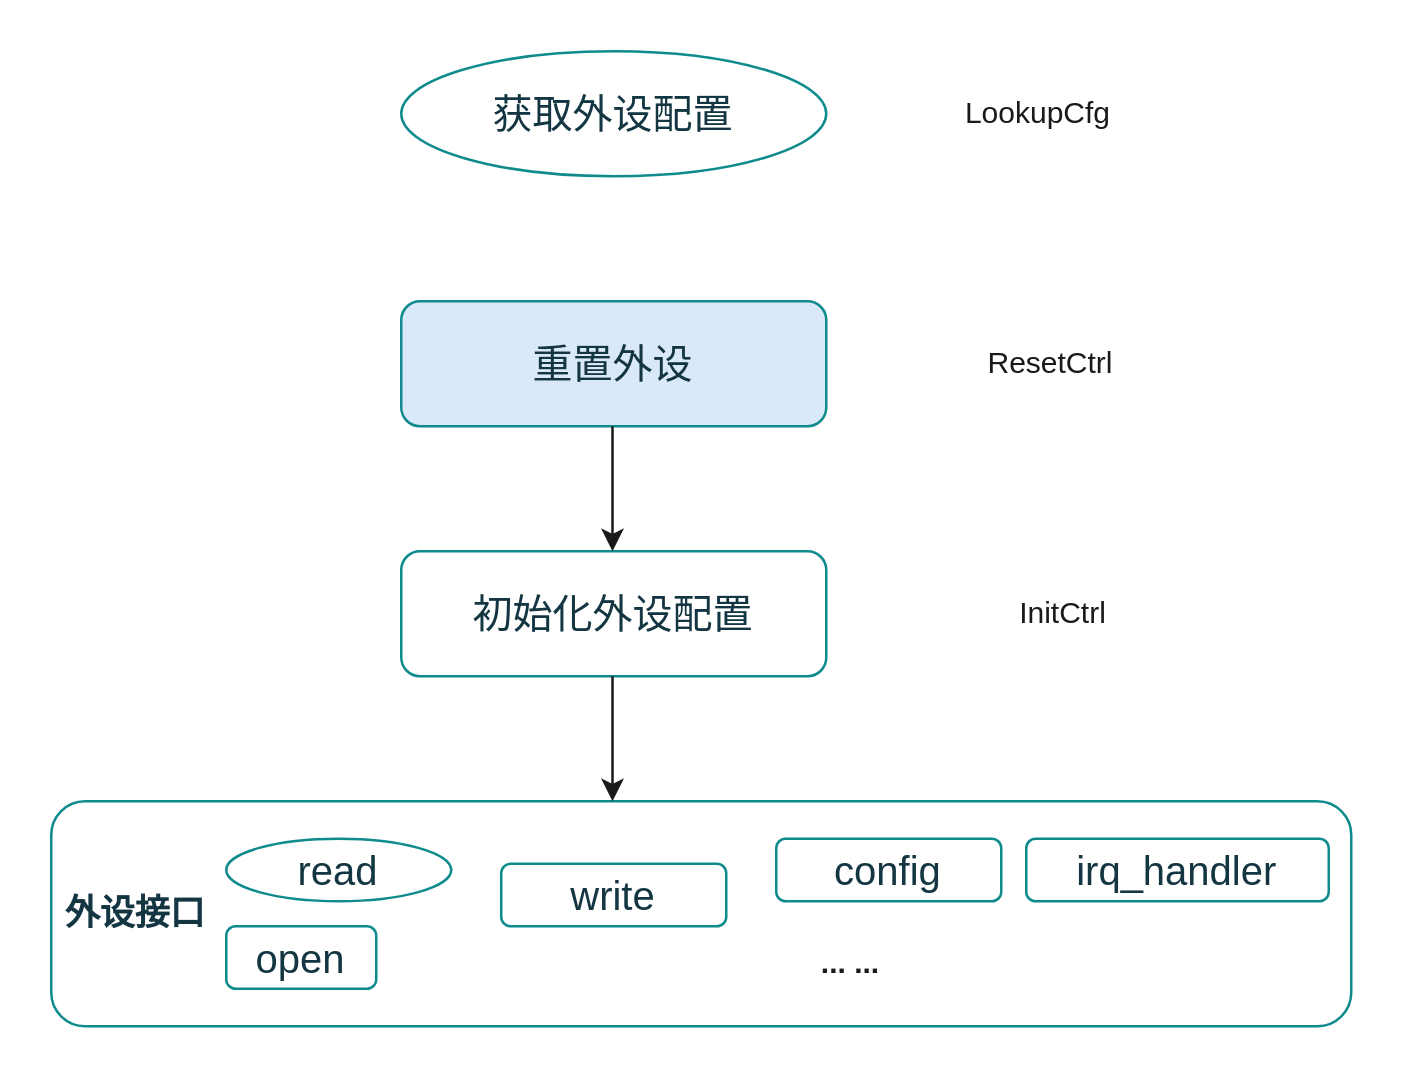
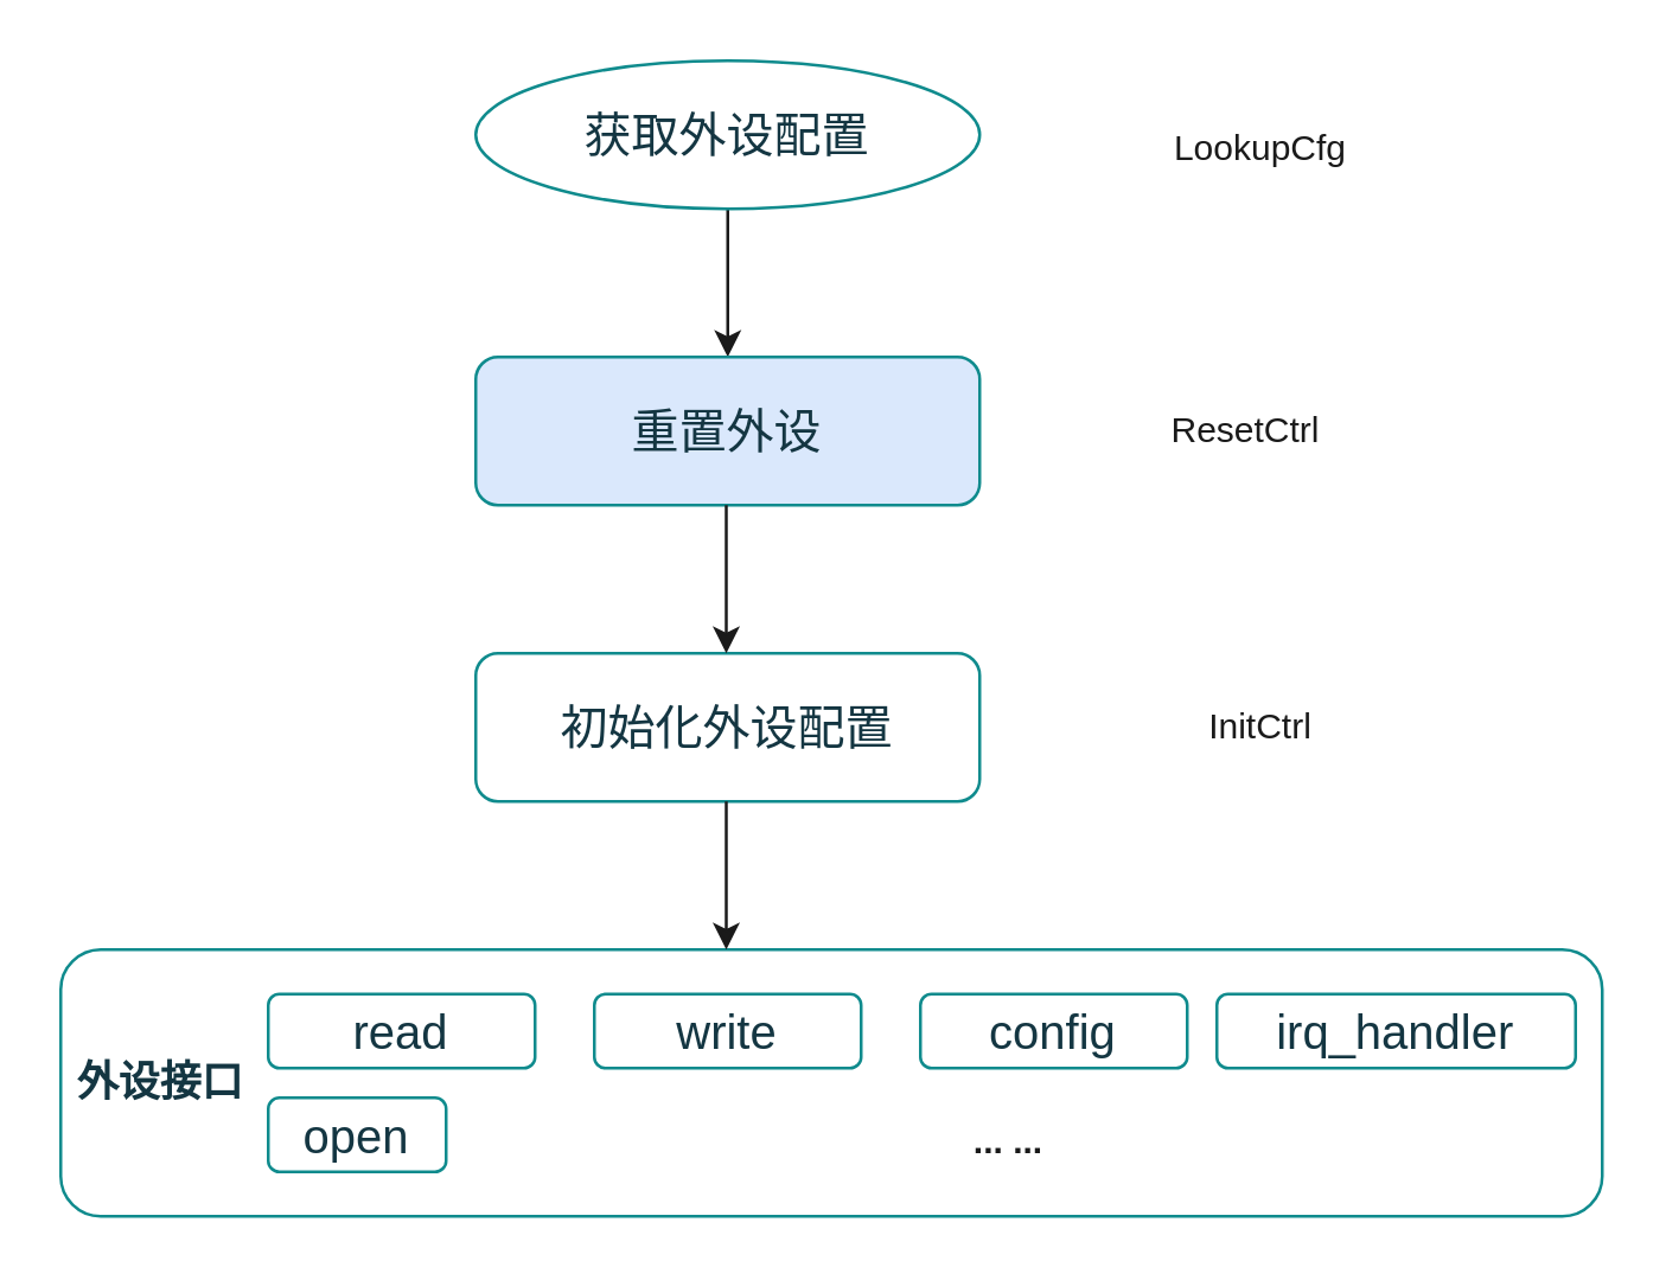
- <mxCell id="15" value="LookupCfg" style="text;html=1;strokeColor=none;fillColor=none;align=center;verticalAlign=middle;whiteSpace=wrap;rounded=0;fontColor=#1A1A1A;" vertex="1" parent="1"><mxGeometry x="350" y="35" width="130" height="20" as="geometry" /></mxCell>
+ <mxCell id="15" value="LookupCfg" style="text;html=1;strokeColor=none;fillColor=none;align=center;verticalAlign=middle;whiteSpace=wrap;rounded=0;fontColor=#1A1A1A;" vertex="1" parent="1"><mxGeometry x="360" y="40" width="130" height="20" as="geometry" /></mxCell>
+ <mxCell id="2" style="edgeStyle=orthogonalEdgeStyle;rounded=0;orthogonalLoop=1;jettySize=auto;html=1;exitX=0.5;exitY=1;exitDx=0;exitDy=0;entryX=0.5;entryY=0;entryDx=0;entryDy=0;fontColor=#1A1A1A;strokeColor=#1A1A1A;" edge="1" parent="1" source="3" target="4"><mxGeometry relative="1" as="geometry" /></mxCell>
- <mxCell id="7" value="&lt;span style=&quot;font-size: 16px&quot;&gt;read&lt;/span&gt;" style="ellipse;whiteSpace=wrap;html=1;sketch=0;fontColor=#143642;strokeColor=#0F8B8D;fillColor=#FFFFFF;" vertex="1" parent="1"><mxGeometry x="90" y="335" width="90" height="25" as="geometry" /></mxCell>
+ <mxCell id="7" value="&lt;span style=&quot;font-size: 16px&quot;&gt;read&lt;/span&gt;" style="rounded=1;whiteSpace=wrap;html=1;sketch=0;fontColor=#143642;strokeColor=#0F8B8D;fillColor=#FFFFFF;" vertex="1" parent="1"><mxGeometry x="90" y="335" width="90" height="25" as="geometry" /></mxCell>
- <mxCell id="8" value="&lt;span style=&quot;font-size: 16px&quot;&gt;write&lt;/span&gt;" style="rounded=1;whiteSpace=wrap;html=1;sketch=0;fontColor=#143642;strokeColor=#0F8B8D;fillColor=#FFFFFF;" vertex="1" parent="1"><mxGeometry x="200" y="345" width="90" height="25" as="geometry" /></mxCell>
+ <mxCell id="8" value="&lt;span style=&quot;font-size: 16px&quot;&gt;write&lt;/span&gt;" style="rounded=1;whiteSpace=wrap;html=1;sketch=0;fontColor=#143642;strokeColor=#0F8B8D;fillColor=#FFFFFF;" vertex="1" parent="1"><mxGeometry x="200" y="335" width="90" height="25" as="geometry" /></mxCell>
